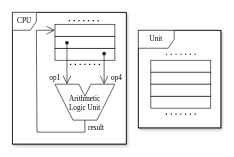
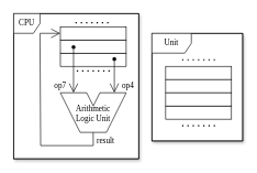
- <mxCell id="31" value="op1" style="text;html=1;strokeColor=none;fillColor=none;align=center;verticalAlign=middle;whiteSpace=wrap;rounded=0;fontFamily=Computer Modern;" vertex="1" parent="1"><mxGeometry x="74.5" y="123" width="31.75" height="14" as="geometry" /></mxCell>
+ <mxCell id="31" value="op7" style="text;html=1;strokeColor=none;fillColor=none;align=center;verticalAlign=middle;whiteSpace=wrap;rounded=0;fontFamily=Computer Modern;" vertex="1" parent="1"><mxGeometry x="74.5" y="123" width="31.75" height="14" as="geometry" /></mxCell>
